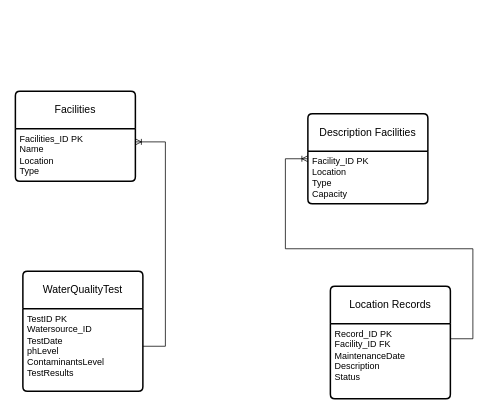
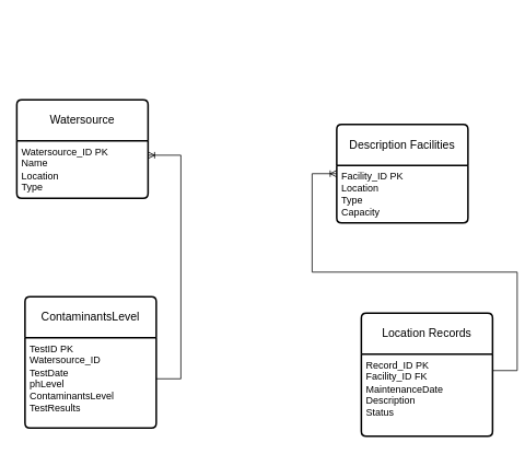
- <mxCell id="2" value="Facilities" style="swimlane;childLayout=stackLayout;horizontal=1;startSize=50;horizontalStack=0;rounded=1;fontSize=14;fontStyle=0;strokeWidth=2;resizeParent=0;resizeLast=1;shadow=0;dashed=0;align=center;arcSize=4;whiteSpace=wrap;html=1;" vertex="1" parent="1"><mxGeometry x="20" y="121" width="160" height="120" as="geometry" /></mxCell>
+ <mxCell id="2" value="Watersource" style="swimlane;childLayout=stackLayout;horizontal=1;startSize=50;horizontalStack=0;rounded=1;fontSize=14;fontStyle=0;strokeWidth=2;resizeParent=0;resizeLast=1;shadow=0;dashed=0;align=center;arcSize=4;whiteSpace=wrap;html=1;" vertex="1" parent="1"><mxGeometry x="20" y="121" width="160" height="120" as="geometry" /></mxCell>
- <mxCell id="3" value="Facilities_ID PK&lt;div&gt;Name&lt;/div&gt;&lt;div&gt;Location&lt;/div&gt;&lt;div&gt;Type&lt;/div&gt;&lt;div&gt;&lt;br&gt;&lt;/div&gt;" style="align=left;strokeColor=none;fillColor=none;spacingLeft=4;fontSize=12;verticalAlign=top;resizable=0;rotatable=0;part=1;html=1;" vertex="1" parent="2"><mxGeometry y="50" width="160" height="70" as="geometry" /></mxCell>
+ <mxCell id="3" value="Watersource_ID PK&lt;div&gt;Name&lt;/div&gt;&lt;div&gt;Location&lt;/div&gt;&lt;div&gt;Type&lt;/div&gt;&lt;div&gt;&lt;br&gt;&lt;/div&gt;" style="align=left;strokeColor=none;fillColor=none;spacingLeft=4;fontSize=12;verticalAlign=top;resizable=0;rotatable=0;part=1;html=1;" vertex="1" parent="2"><mxGeometry y="50" width="160" height="70" as="geometry" /></mxCell>
- <mxCell id="4" value="WaterQualityTest" style="swimlane;childLayout=stackLayout;horizontal=1;startSize=50;horizontalStack=0;rounded=1;fontSize=14;fontStyle=0;strokeWidth=2;resizeParent=0;resizeLast=1;shadow=0;dashed=0;align=center;arcSize=4;whiteSpace=wrap;html=1;" vertex="1" parent="1"><mxGeometry x="30" y="361" width="160" height="160" as="geometry" /></mxCell>
+ <mxCell id="4" value="ContaminantsLevel" style="swimlane;childLayout=stackLayout;horizontal=1;startSize=50;horizontalStack=0;rounded=1;fontSize=14;fontStyle=0;strokeWidth=2;resizeParent=0;resizeLast=1;shadow=0;dashed=0;align=center;arcSize=4;whiteSpace=wrap;html=1;" vertex="1" parent="1"><mxGeometry x="30" y="361" width="160" height="160" as="geometry" /></mxCell>
